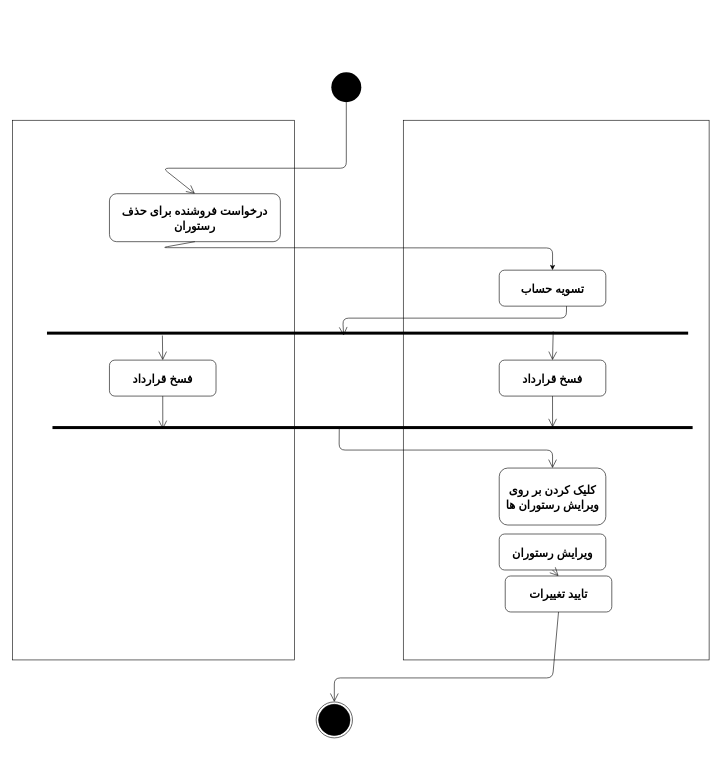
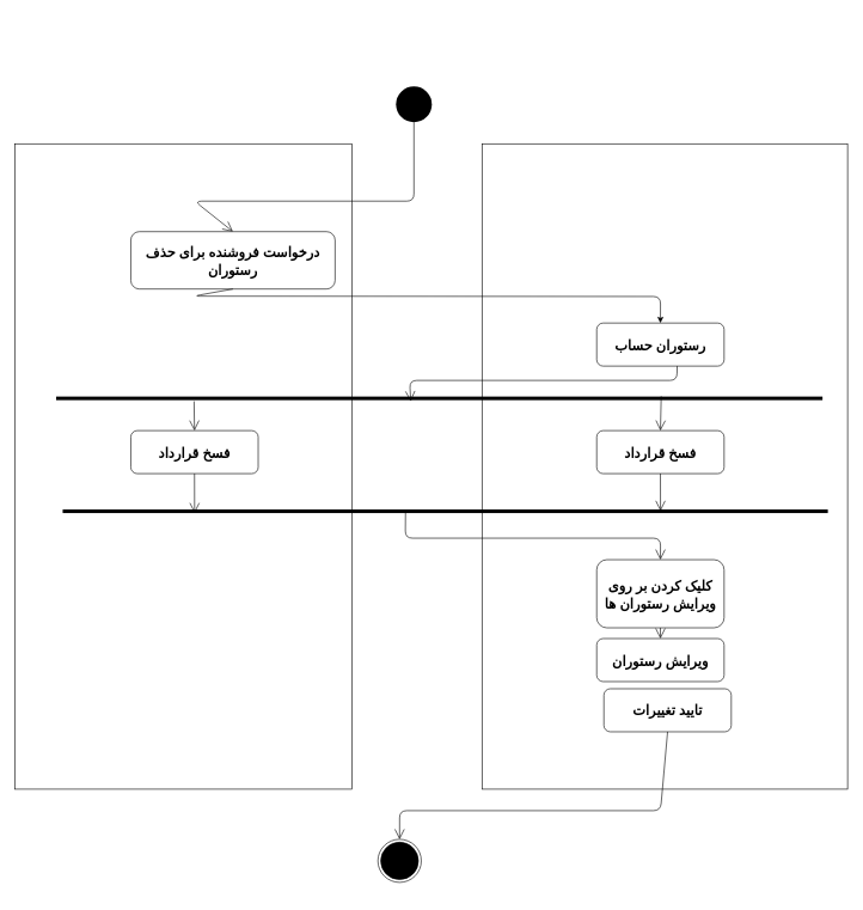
- <mxCell id="8" value="&lt;span style=&quot;font-size: 19px&quot;&gt;تسویه حساب&lt;/span&gt;" style="shape=rect;html=1;rounded=1;whiteSpace=wrap;align=center;fontSize=21;fontStyle=1" vertex="1" parent="1"><mxGeometry x="832" y="450" width="177.75" height="60" as="geometry" /></mxCell>
+ <mxCell id="8" value="&lt;span style=&quot;font-size: 19px&quot;&gt;رستوران حساب&lt;/span&gt;" style="shape=rect;html=1;rounded=1;whiteSpace=wrap;align=center;fontSize=21;fontStyle=1" vertex="1" parent="1"><mxGeometry x="832" y="450" width="177.75" height="60" as="geometry" /></mxCell>
+ <mxCell id="23" value="" style="endArrow=open;endFill=1;endSize=12;html=1;fontSize=16;exitX=0.5;exitY=1;exitDx=0;exitDy=0;entryX=0.5;entryY=0;entryDx=0;entryDy=0;" edge="1" parent="1" source="19" target="21"><mxGeometry width="160" relative="1" as="geometry"><mxPoint x="920.285" y="840" as="sourcePoint" /><mxPoint x="920.33" y="892" as="targetPoint" /></mxGeometry></mxCell>
- <mxCell id="24" value="" style="endArrow=open;endFill=1;endSize=12;html=1;fontSize=16;exitX=0.5;exitY=1;exitDx=0;exitDy=0;entryX=0.5;entryY=0;entryDx=0;entryDy=0;" edge="1" parent="1" source="21" target="22"><mxGeometry width="160" relative="1" as="geometry"><mxPoint x="940.875" y="680" as="sourcePoint" /><mxPoint x="940.92" y="732" as="targetPoint" /></mxGeometry></mxCell>
